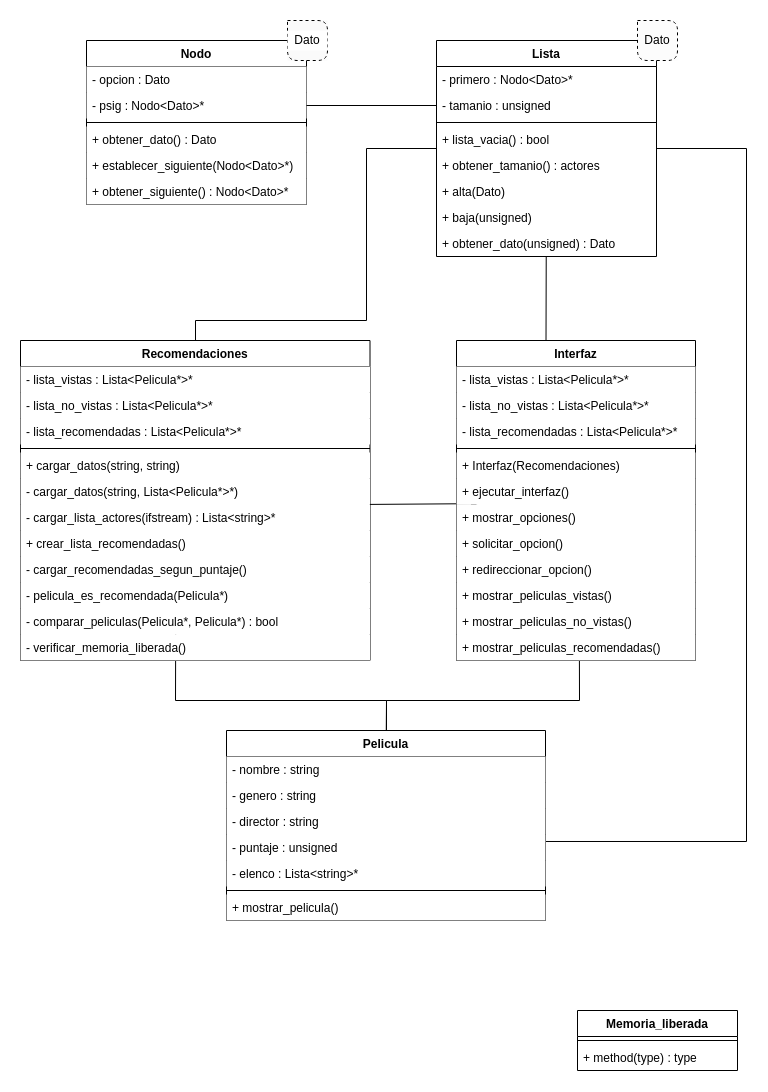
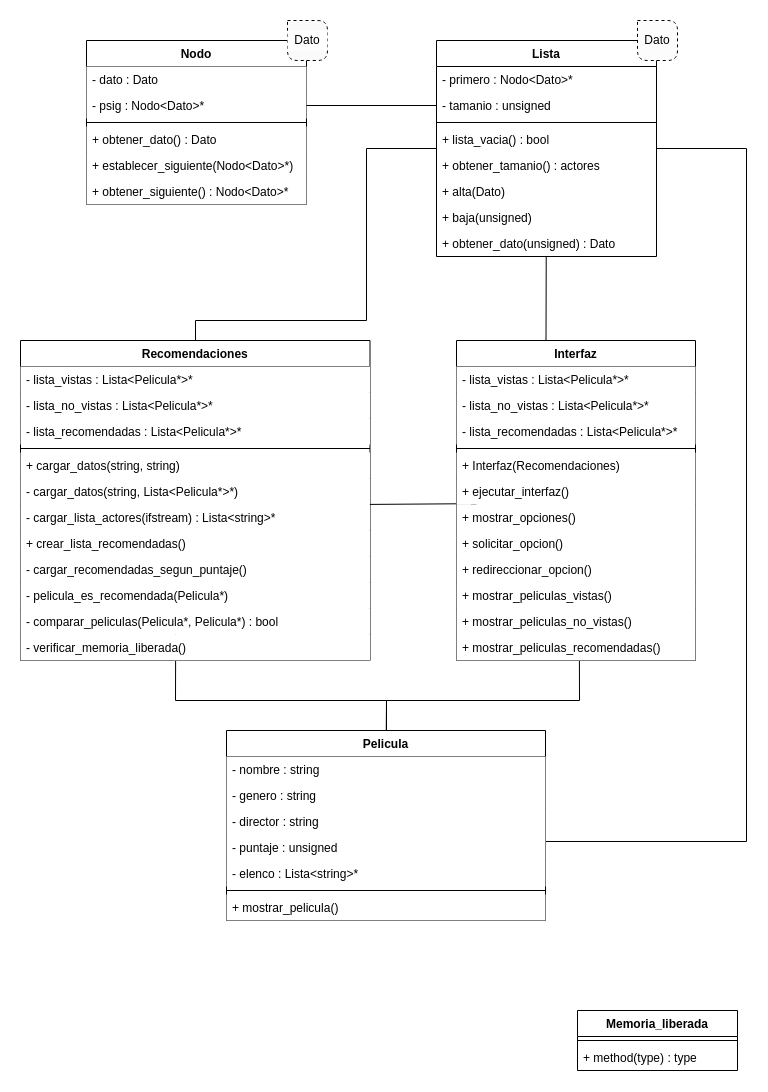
- <mxCell id="4" value="- opcion : Dato" style="text;strokeColor=none;fillColor=#FFFFFF;align=left;verticalAlign=top;spacingLeft=4;spacingRight=4;overflow=hidden;rotatable=0;points=[[0,0.5],[1,0.5]];portConstraint=eastwest;" parent="3" vertex="1"><mxGeometry y="26" width="220" height="26" as="geometry" /></mxCell>
+ <mxCell id="4" value="- dato : Dato" style="text;strokeColor=none;fillColor=#FFFFFF;align=left;verticalAlign=top;spacingLeft=4;spacingRight=4;overflow=hidden;rotatable=0;points=[[0,0.5],[1,0.5]];portConstraint=eastwest;" parent="3" vertex="1"><mxGeometry y="26" width="220" height="26" as="geometry" /></mxCell>
